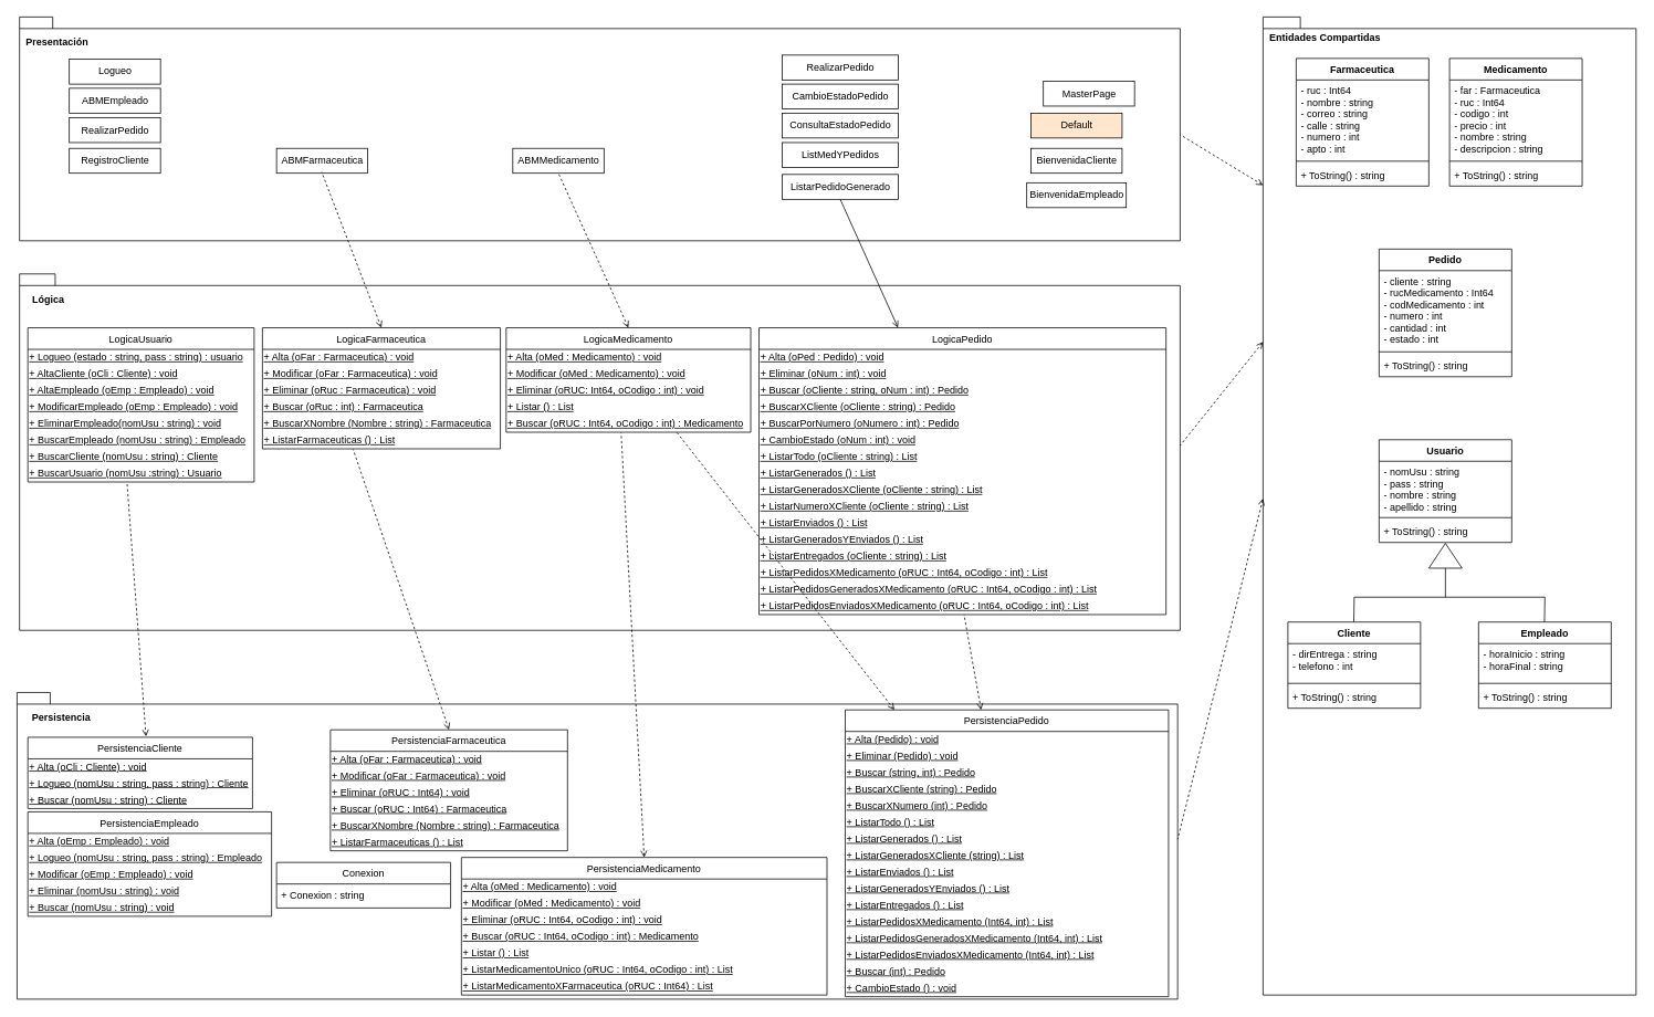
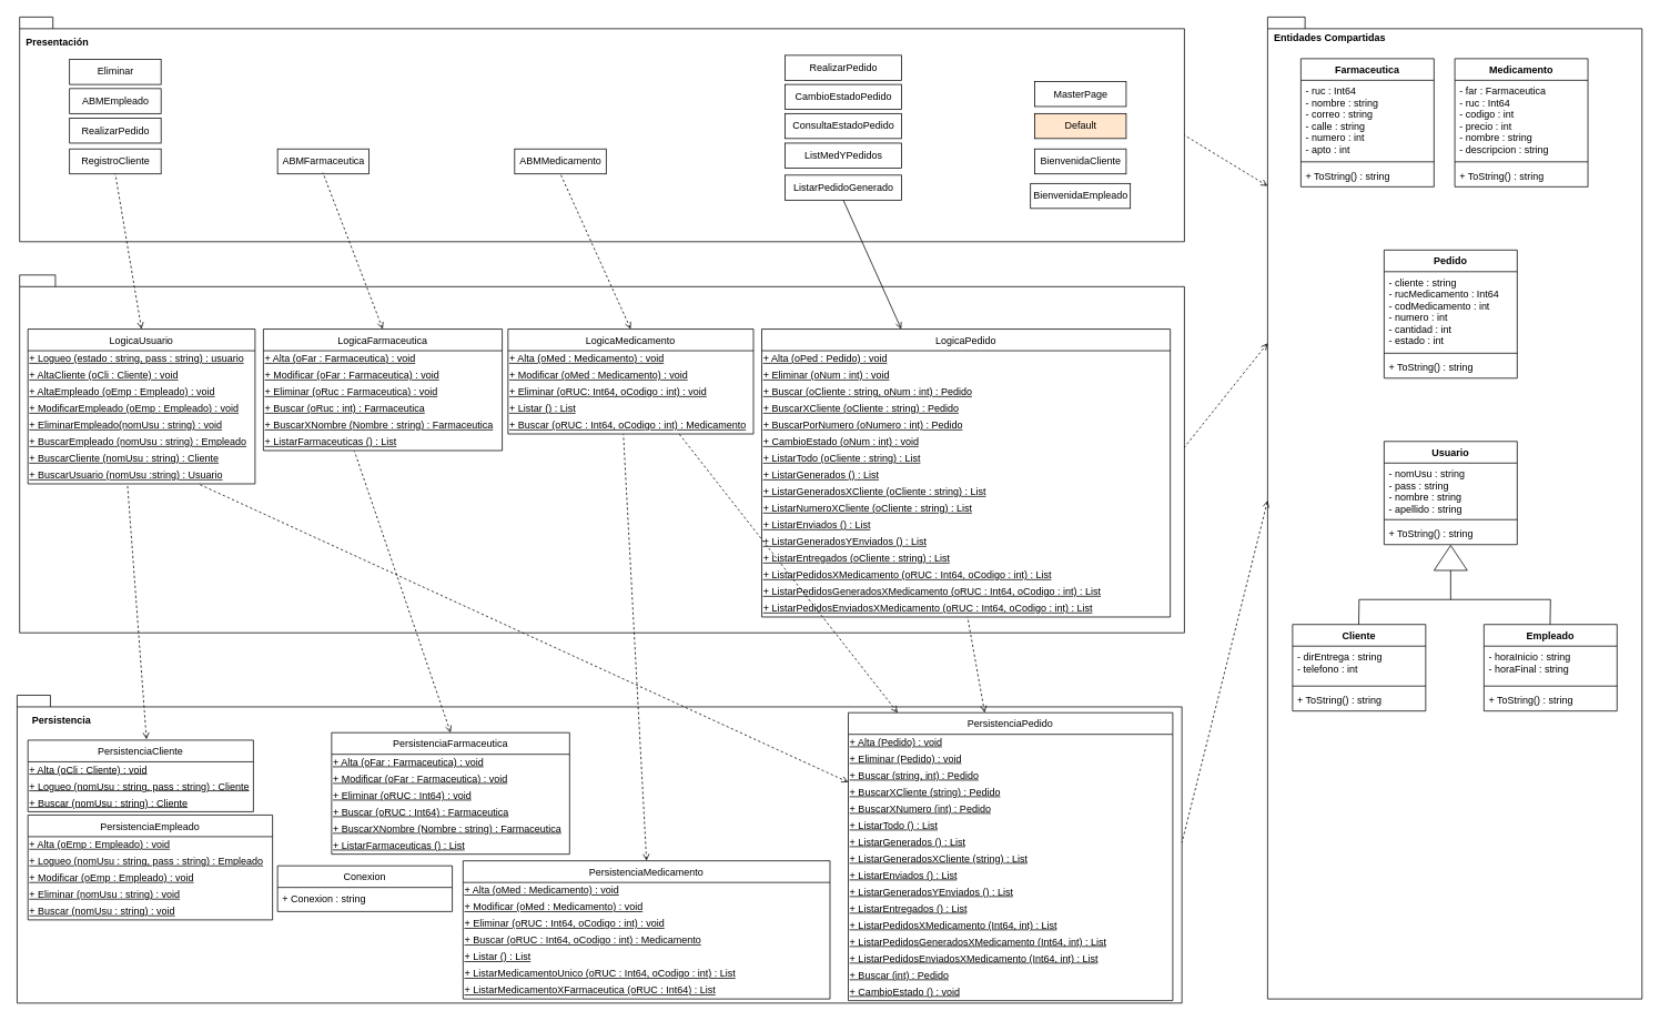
- <mxCell id="33" value="Logueo" style="html=1;" vertex="1" parent="1"><mxGeometry x="83" y="71" width="110" height="30" as="geometry" /></mxCell>
+ <mxCell id="33" value="Eliminar" style="html=1;" vertex="1" parent="1"><mxGeometry x="83" y="71" width="110" height="30" as="geometry" /></mxCell>
- <mxCell id="91" value="MasterPage" style="html=1;" vertex="1" parent="1"><mxGeometry x="1258" y="97.5" width="110" height="30" as="geometry" /></mxCell>
+ <mxCell id="91" value="MasterPage" style="html=1;" vertex="1" parent="1"><mxGeometry x="1243" y="97.5" width="110" height="30" as="geometry" /></mxCell>
+ <mxCell id="79" value="" style="endArrow=none;dashed=1;html=1;entryX=0.5;entryY=1;entryDx=0;entryDy=0;exitX=0.5;exitY=0;exitDx=0;exitDy=0;startArrow=open;startFill=0;" edge="1" parent="1" source="39" target="37"><mxGeometry width="50" height="50" relative="1" as="geometry"><mxPoint x="23" y="1100" as="sourcePoint" /><mxPoint x="73" y="1050" as="targetPoint" /></mxGeometry></mxCell>
- <mxCell id="102" value="Lógica" style="text;html=1;strokeColor=none;fillColor=none;align=center;verticalAlign=middle;whiteSpace=wrap;rounded=0;fontStyle=1;fontSize=12;" vertex="1" parent="1"><mxGeometry x="23" y="347" width="70" height="30" as="geometry" /></mxCell>
+ <mxCell id="149" value="" style="endArrow=none;dashed=1;html=1;startArrow=open;startFill=0;entryX=0.75;entryY=1;entryDx=0;entryDy=0;" edge="1" parent="1" source="131" target="47"><mxGeometry width="50" height="50" relative="1" as="geometry"><mxPoint x="1088.356" y="866" as="sourcePoint" /><mxPoint x="825.615" y="530.9" as="targetPoint" /></mxGeometry></mxCell>
